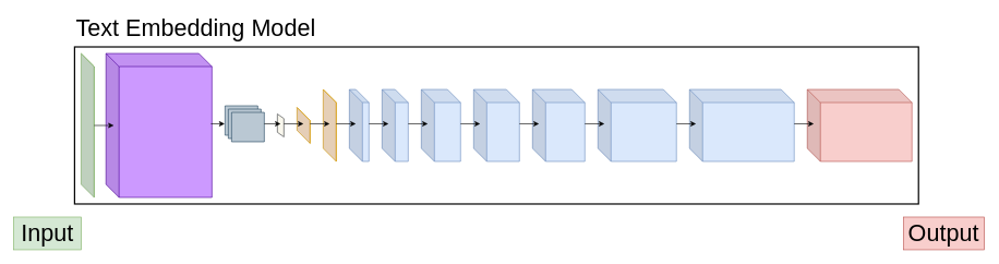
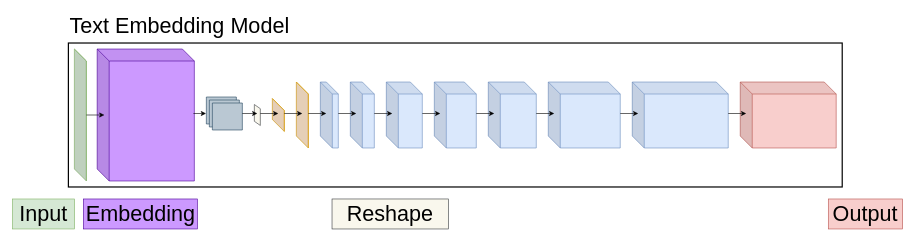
+ <mxCell id="5" value="Embedding" style="text;html=1;strokeColor=#4C0099;fillColor=#CC99FF;align=center;verticalAlign=middle;whiteSpace=wrap;rounded=0;fontSize=36;" vertex="1" parent="2"><mxGeometry x="118.5" width="190" height="50" as="geometry" /></mxCell>
+ <mxCell id="6" value="Reshape" style="text;html=1;strokeColor=#36393d;fillColor=#f9f7ed;align=center;verticalAlign=middle;whiteSpace=wrap;rounded=0;fontSize=36;" vertex="1" parent="2"><mxGeometry x="533" width="194" height="50" as="geometry" /></mxCell>
